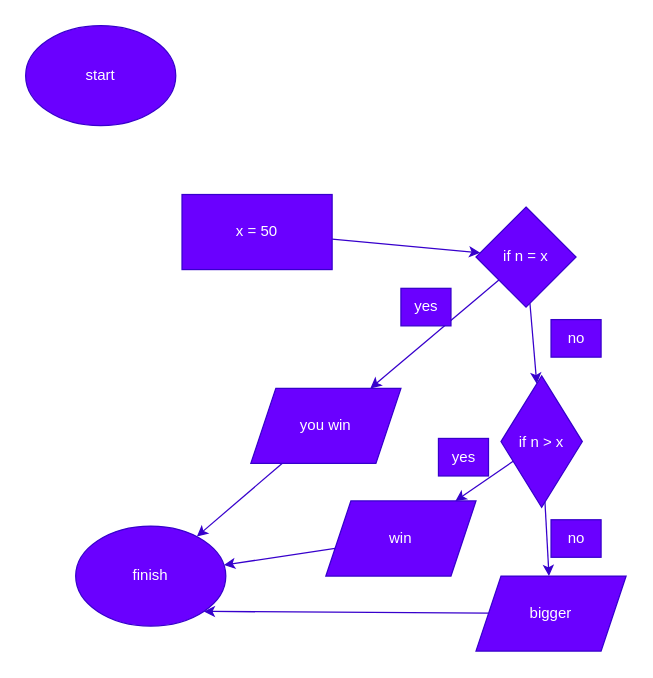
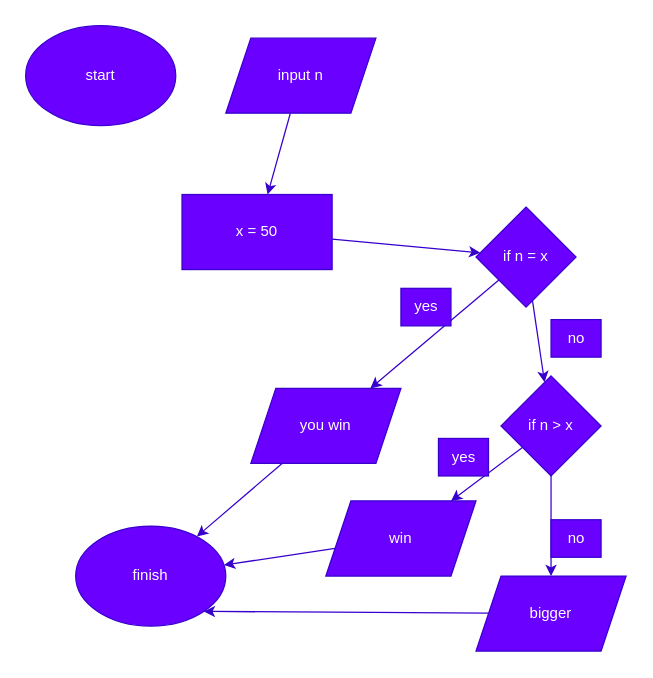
+ <mxCell id="4" value="input n" style="shape=parallelogram;perimeter=parallelogramPerimeter;whiteSpace=wrap;html=1;fixedSize=1;fillColor=#6a00ff;fontColor=#ffffff;strokeColor=#3700CC;" vertex="1" parent="1"><mxGeometry x="180" y="30" width="120" height="60" as="geometry" /></mxCell>
+ <mxCell id="3" value="" style="edgeStyle=none;html=1;fillColor=#6a00ff;strokeColor=#3700CC;" edge="1" parent="1" source="4" target="6"><mxGeometry relative="1" as="geometry" /></mxCell>
- <mxCell id="14" value="if n &amp;gt; x" style="rhombus;whiteSpace=wrap;html=1;fillColor=#6a00ff;fontColor=#ffffff;strokeColor=#3700CC;" vertex="1" parent="1"><mxGeometry x="400" y="300" width="65" height="105" as="geometry" /></mxCell>
+ <mxCell id="14" value="if n &amp;gt; x" style="rhombus;whiteSpace=wrap;html=1;fillColor=#6a00ff;fontColor=#ffffff;strokeColor=#3700CC;" vertex="1" parent="1"><mxGeometry x="400" y="300" width="80" height="80" as="geometry" /></mxCell>
